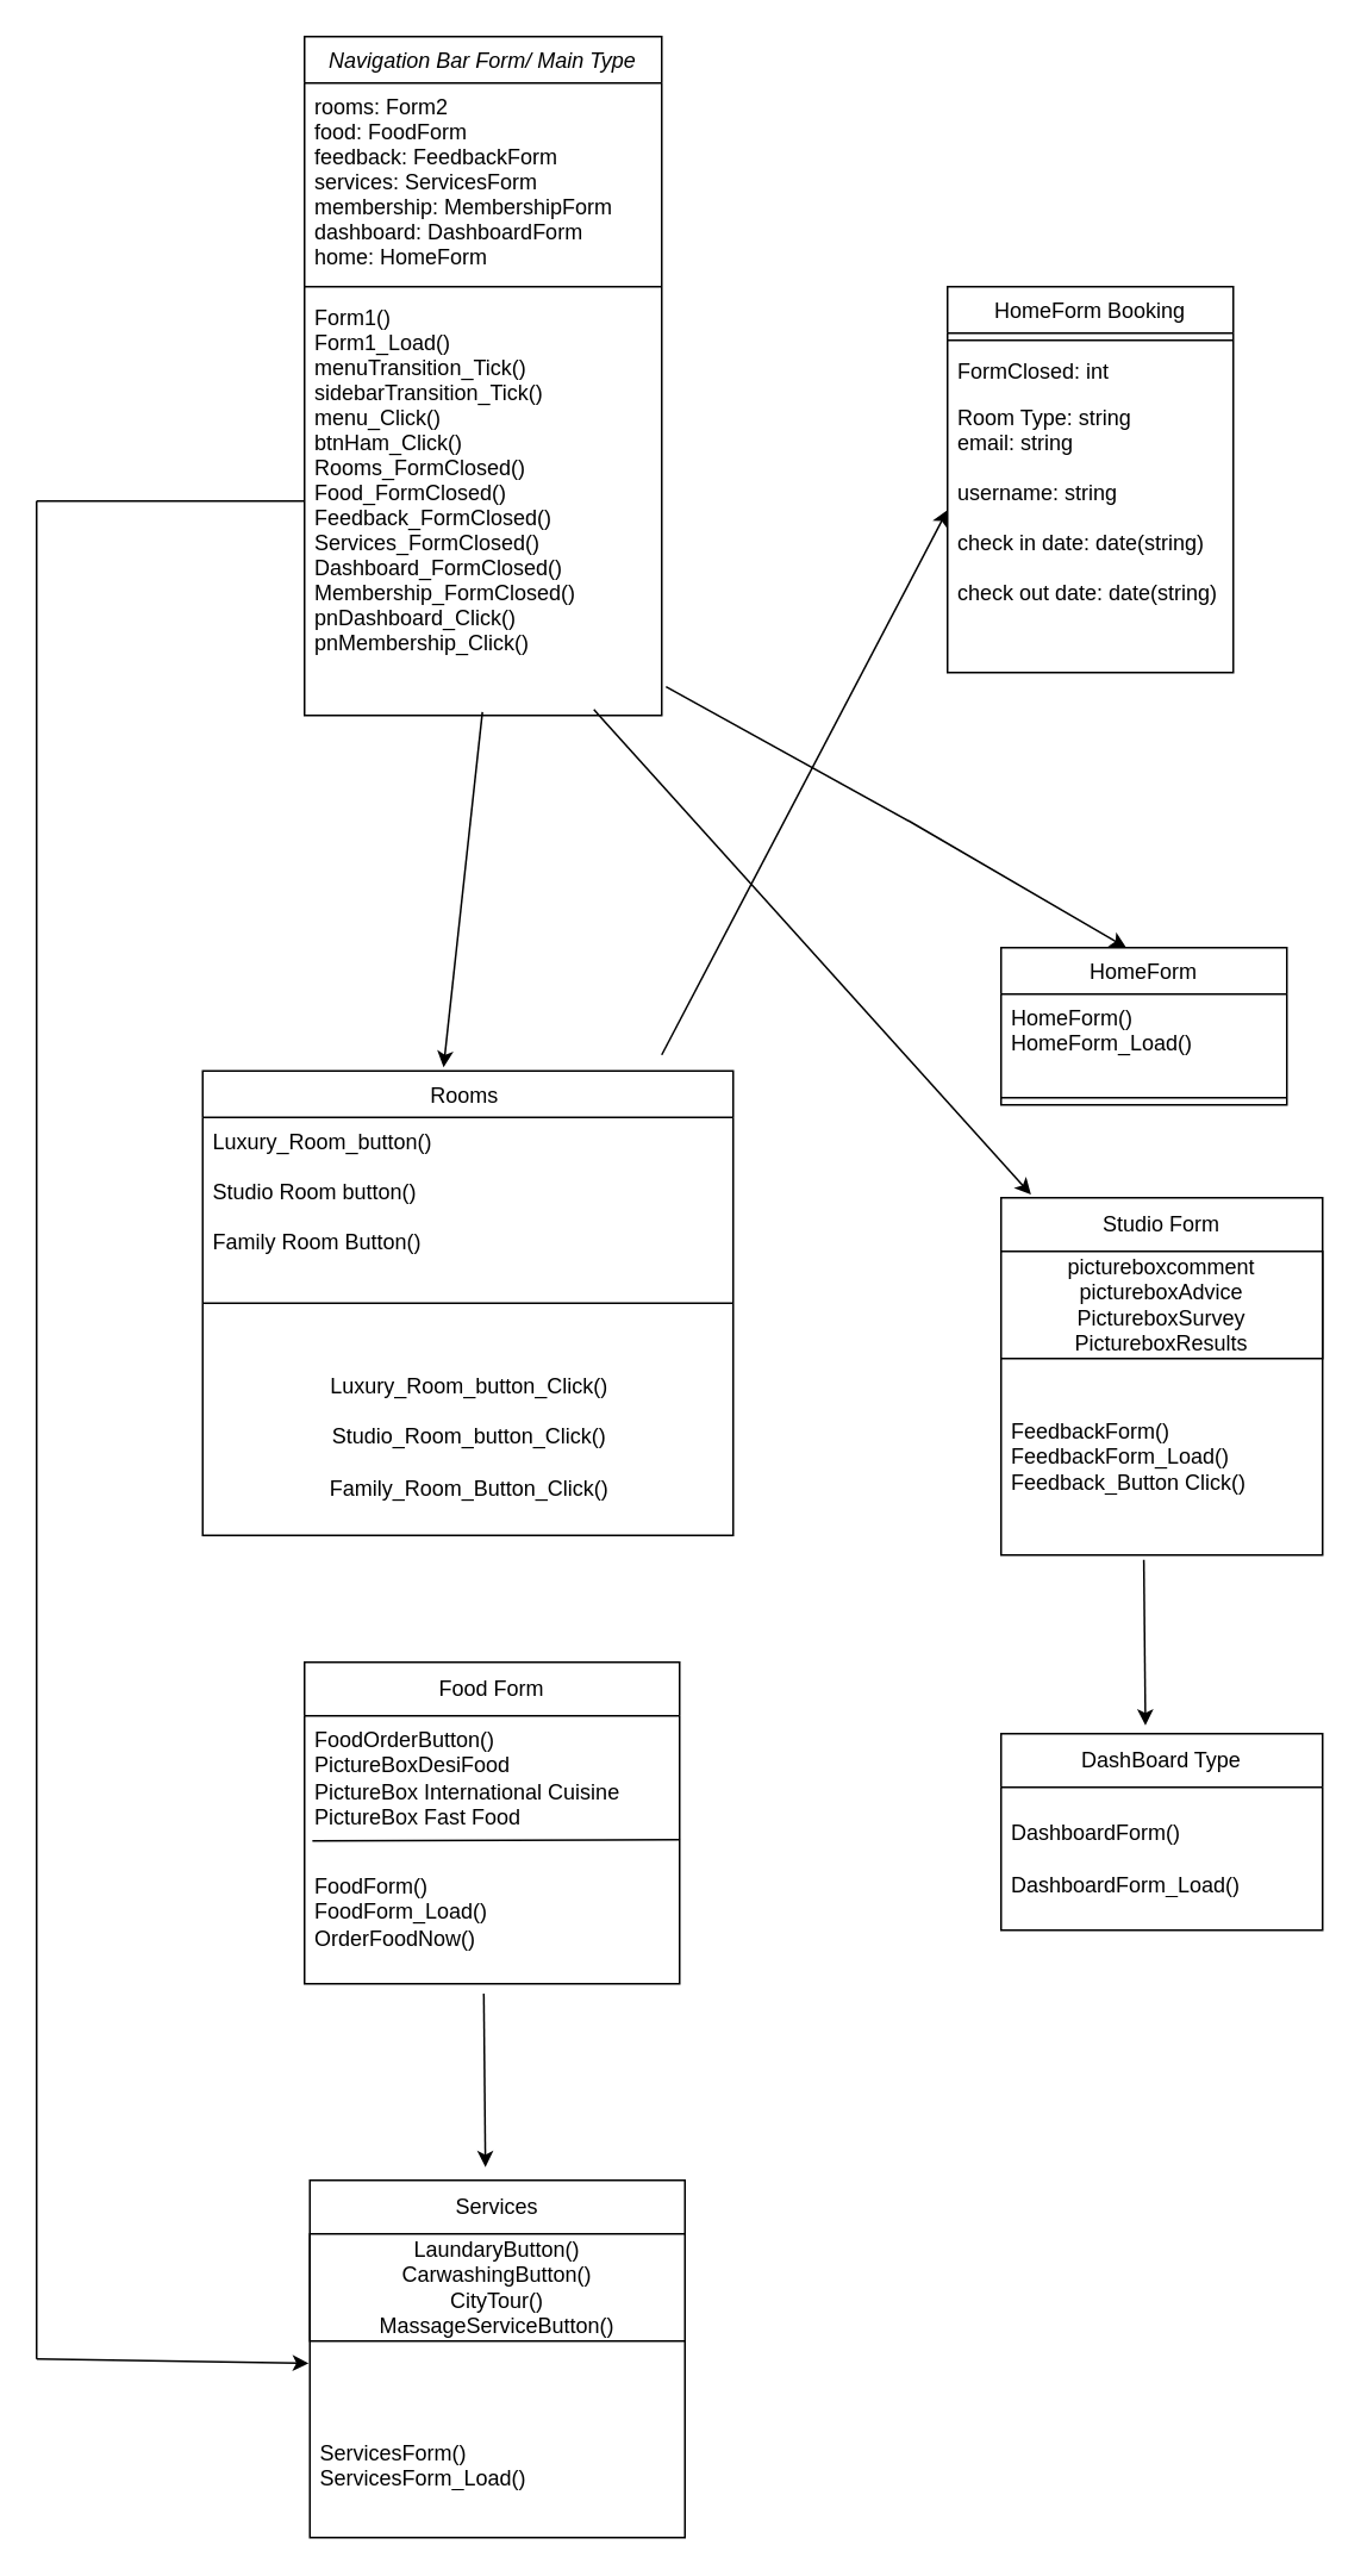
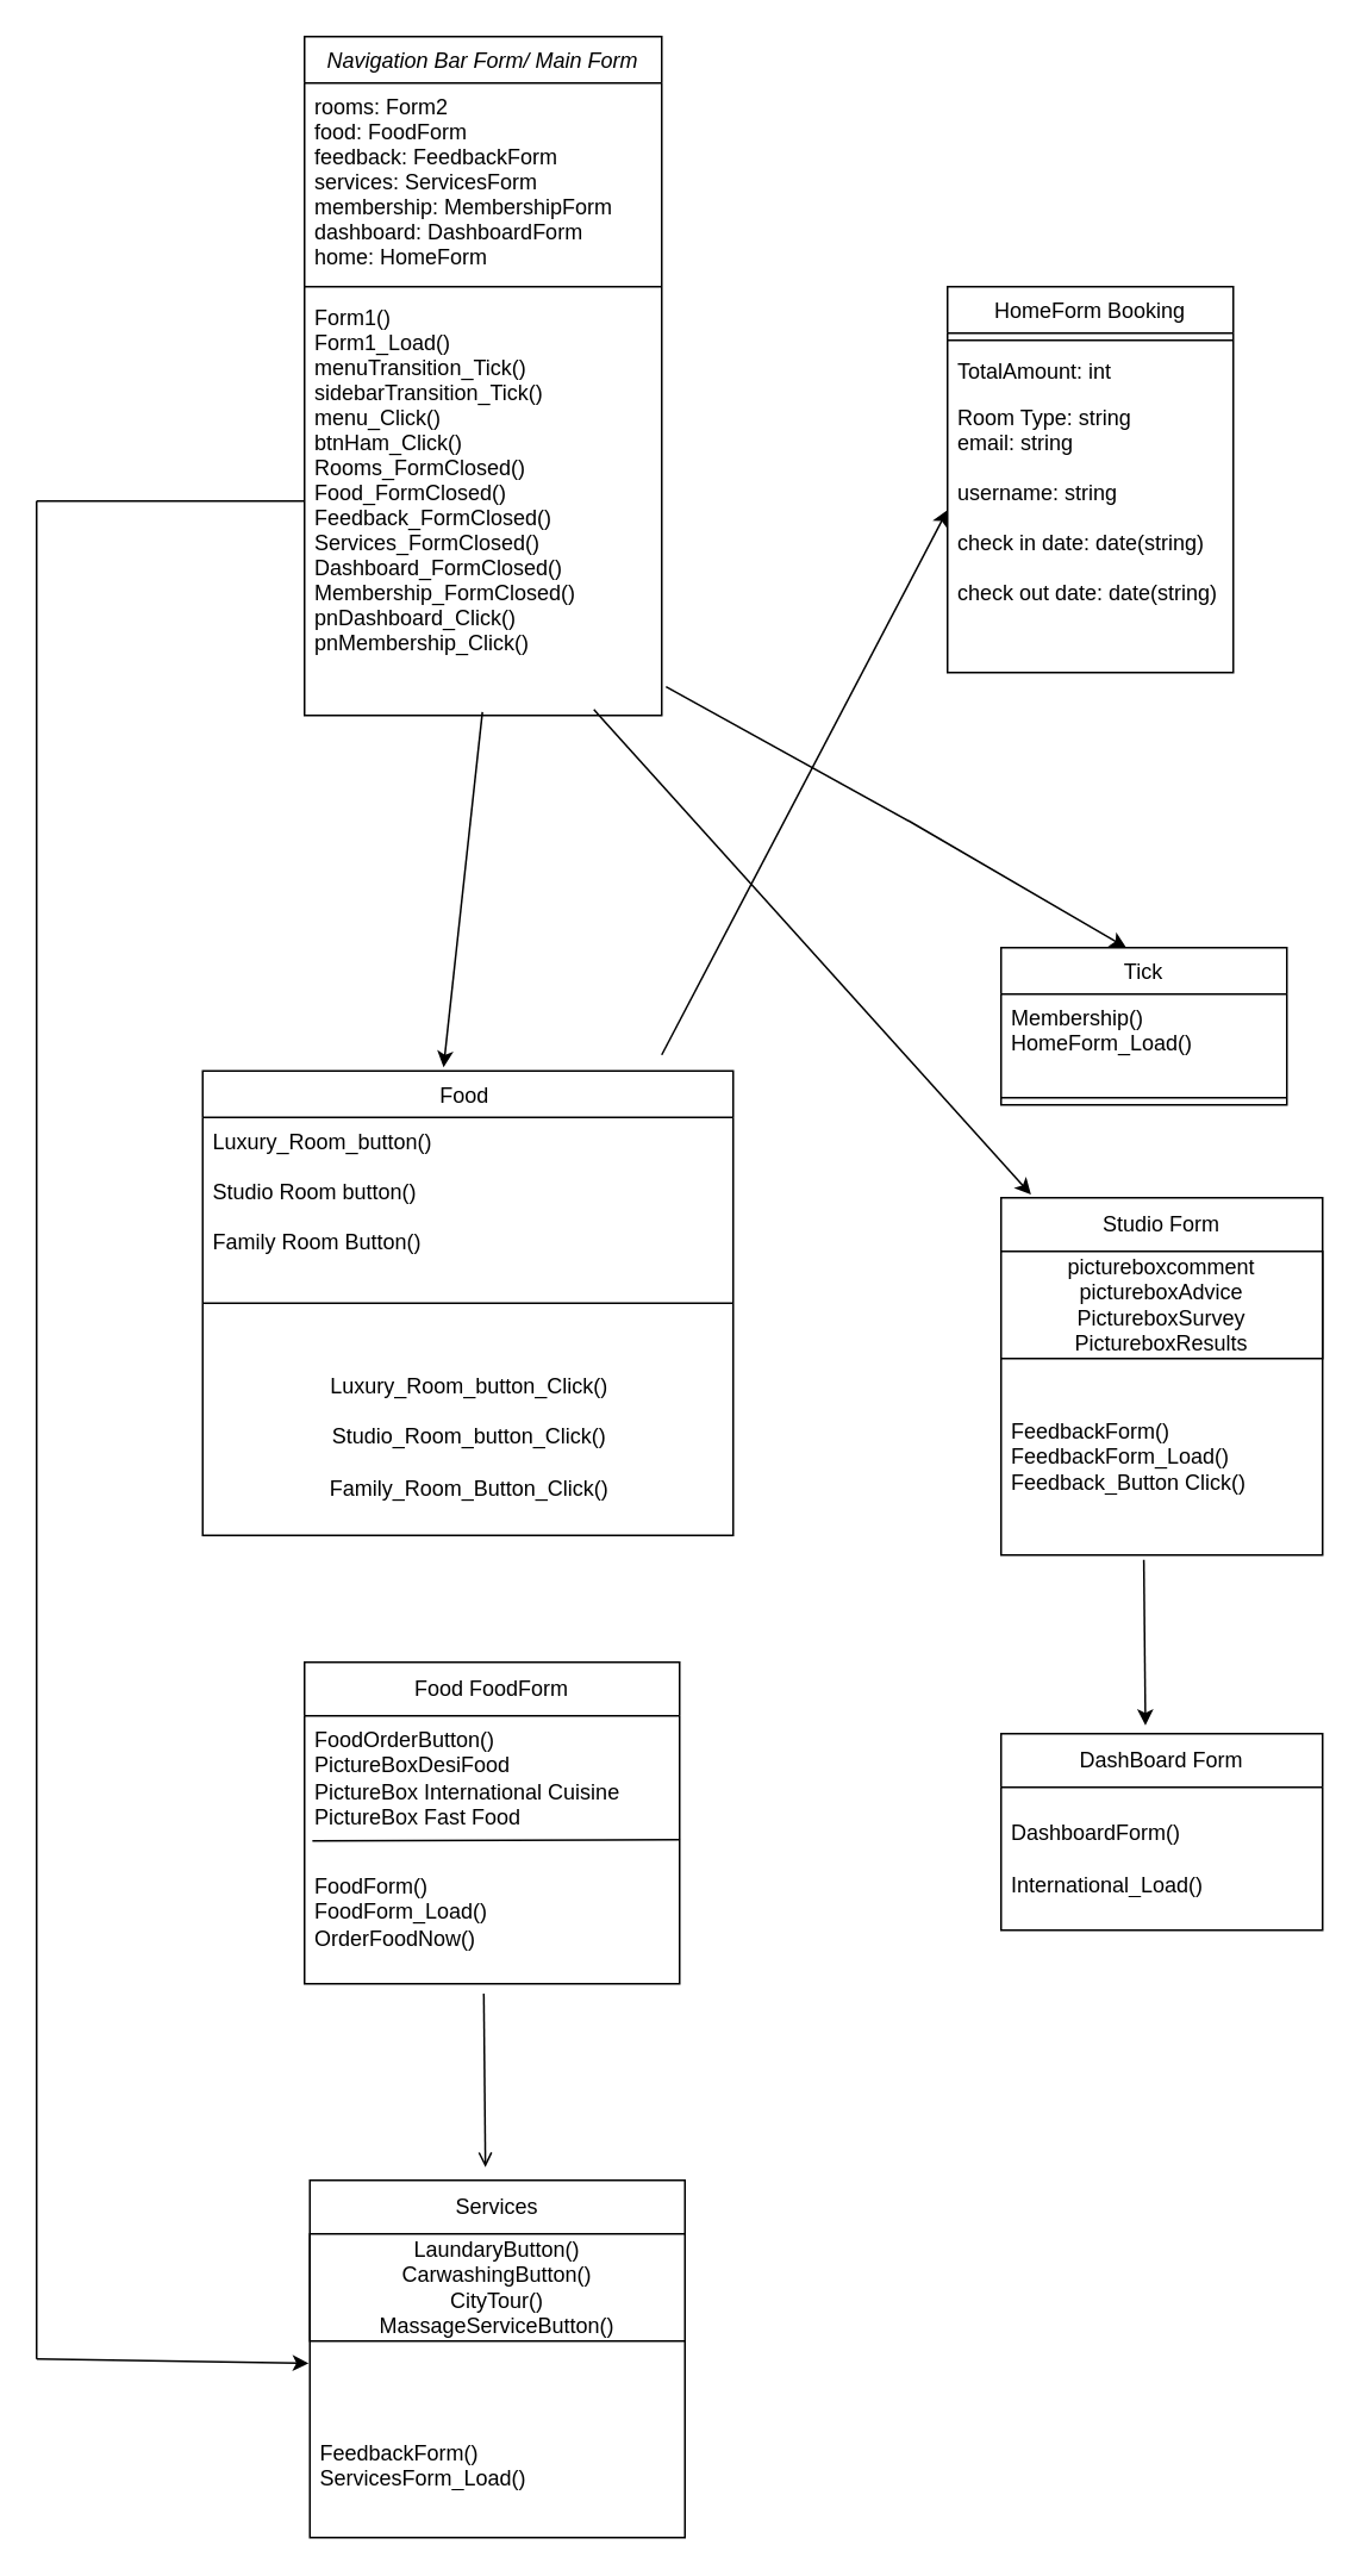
- <mxCell id="2" value="Navigation Bar Form/ Main Type" style="swimlane;fontStyle=2;align=center;verticalAlign=top;childLayout=stackLayout;horizontal=1;startSize=26;horizontalStack=0;resizeParent=1;resizeLast=0;collapsible=1;marginBottom=0;rounded=0;shadow=0;strokeWidth=1;" parent="1" vertex="1"><mxGeometry x="170" y="20" width="200" height="380" as="geometry"><mxRectangle x="230" y="140" width="160" height="26" as="alternateBounds" /></mxGeometry></mxCell>
+ <mxCell id="2" value="Navigation Bar Form/ Main Form" style="swimlane;fontStyle=2;align=center;verticalAlign=top;childLayout=stackLayout;horizontal=1;startSize=26;horizontalStack=0;resizeParent=1;resizeLast=0;collapsible=1;marginBottom=0;rounded=0;shadow=0;strokeWidth=1;" parent="1" vertex="1"><mxGeometry x="170" y="20" width="200" height="380" as="geometry"><mxRectangle x="230" y="140" width="160" height="26" as="alternateBounds" /></mxGeometry></mxCell>
- <mxCell id="15" value="FormClosed: int" style="text;align=left;verticalAlign=top;spacingLeft=4;spacingRight=4;overflow=hidden;rotatable=0;points=[[0,0.5],[1,0.5]];portConstraint=eastwest;" parent="13" vertex="1"><mxGeometry y="34" width="160" height="26" as="geometry" /></mxCell>
+ <mxCell id="15" value="TotalAmount: int" style="text;align=left;verticalAlign=top;spacingLeft=4;spacingRight=4;overflow=hidden;rotatable=0;points=[[0,0.5],[1,0.5]];portConstraint=eastwest;" parent="13" vertex="1"><mxGeometry y="34" width="160" height="26" as="geometry" /></mxCell>
- <mxCell id="10" value="HomeForm" style="swimlane;fontStyle=0;align=center;verticalAlign=top;childLayout=stackLayout;horizontal=1;startSize=26;horizontalStack=0;resizeParent=1;resizeLast=0;collapsible=1;marginBottom=0;rounded=0;shadow=0;strokeWidth=1;" parent="1" vertex="1"><mxGeometry x="560" y="530" width="160" height="88" as="geometry"><mxRectangle x="340" y="380" width="170" height="26" as="alternateBounds" /></mxGeometry></mxCell>
+ <mxCell id="10" value="Tick" style="swimlane;fontStyle=0;align=center;verticalAlign=top;childLayout=stackLayout;horizontal=1;startSize=26;horizontalStack=0;resizeParent=1;resizeLast=0;collapsible=1;marginBottom=0;rounded=0;shadow=0;strokeWidth=1;" parent="1" vertex="1"><mxGeometry x="560" y="530" width="160" height="88" as="geometry"><mxRectangle x="340" y="380" width="170" height="26" as="alternateBounds" /></mxGeometry></mxCell>
- <mxCell id="11" value="HomeForm()&#10;HomeForm_Load()" style="text;align=left;verticalAlign=top;spacingLeft=4;spacingRight=4;overflow=hidden;rotatable=0;points=[[0,0.5],[1,0.5]];portConstraint=eastwest;" parent="10" vertex="1"><mxGeometry y="26" width="160" height="54" as="geometry" /></mxCell>
+ <mxCell id="11" value="Membership()&#10;HomeForm_Load()" style="text;align=left;verticalAlign=top;spacingLeft=4;spacingRight=4;overflow=hidden;rotatable=0;points=[[0,0.5],[1,0.5]];portConstraint=eastwest;" parent="10" vertex="1"><mxGeometry y="26" width="160" height="54" as="geometry" /></mxCell>
- <mxCell id="6" value="Rooms " style="swimlane;fontStyle=0;align=center;verticalAlign=top;childLayout=stackLayout;horizontal=1;startSize=26;horizontalStack=0;resizeParent=1;resizeLast=0;collapsible=1;marginBottom=0;rounded=0;shadow=0;strokeWidth=1;" parent="1" vertex="1"><mxGeometry x="113" y="599" width="297" height="260" as="geometry"><mxRectangle x="130" y="380" width="160" height="26" as="alternateBounds" /></mxGeometry></mxCell>
+ <mxCell id="6" value="Food " style="swimlane;fontStyle=0;align=center;verticalAlign=top;childLayout=stackLayout;horizontal=1;startSize=26;horizontalStack=0;resizeParent=1;resizeLast=0;collapsible=1;marginBottom=0;rounded=0;shadow=0;strokeWidth=1;" parent="1" vertex="1"><mxGeometry x="113" y="599" width="297" height="260" as="geometry"><mxRectangle x="130" y="380" width="160" height="26" as="alternateBounds" /></mxGeometry></mxCell>
- <mxCell id="18" value="&lt;div style=&quot;text-align: left;&quot;&gt;Food Form&lt;/div&gt;" style="swimlane;fontStyle=0;childLayout=stackLayout;horizontal=1;startSize=30;horizontalStack=0;resizeParent=1;resizeParentMax=0;resizeLast=0;collapsible=1;marginBottom=0;whiteSpace=wrap;html=1;" parent="1" vertex="1"><mxGeometry x="170" y="930" width="210" height="180" as="geometry" /></mxCell>
+ <mxCell id="18" value="&lt;div style=&quot;text-align: left;&quot;&gt;Food FoodForm&lt;/div&gt;" style="swimlane;fontStyle=0;childLayout=stackLayout;horizontal=1;startSize=30;horizontalStack=0;resizeParent=1;resizeParentMax=0;resizeLast=0;collapsible=1;marginBottom=0;whiteSpace=wrap;html=1;" parent="1" vertex="1"><mxGeometry x="170" y="930" width="210" height="180" as="geometry" /></mxCell>
- <mxCell id="29" value="DashBoard Type" style="swimlane;fontStyle=0;childLayout=stackLayout;horizontal=1;startSize=30;horizontalStack=0;resizeParent=1;resizeParentMax=0;resizeLast=0;collapsible=1;marginBottom=0;whiteSpace=wrap;html=1;" parent="1" vertex="1"><mxGeometry x="560" y="970" width="180" height="110" as="geometry" /></mxCell>
+ <mxCell id="29" value="DashBoard Form" style="swimlane;fontStyle=0;childLayout=stackLayout;horizontal=1;startSize=30;horizontalStack=0;resizeParent=1;resizeParentMax=0;resizeLast=0;collapsible=1;marginBottom=0;whiteSpace=wrap;html=1;" parent="1" vertex="1"><mxGeometry x="560" y="970" width="180" height="110" as="geometry" /></mxCell>
- <mxCell id="30" value="DashboardForm()&lt;br&gt;&lt;br&gt;DashboardForm_Load()" style="text;strokeColor=none;fillColor=none;align=left;verticalAlign=middle;spacingLeft=4;spacingRight=4;overflow=hidden;points=[[0,0.5],[1,0.5]];portConstraint=eastwest;rotatable=0;whiteSpace=wrap;html=1;" parent="29" vertex="1"><mxGeometry y="30" width="180" height="80" as="geometry" /></mxCell>
+ <mxCell id="30" value="DashboardForm()&lt;br&gt;&lt;br&gt;International_Load()" style="text;strokeColor=none;fillColor=none;align=left;verticalAlign=middle;spacingLeft=4;spacingRight=4;overflow=hidden;points=[[0,0.5],[1,0.5]];portConstraint=eastwest;rotatable=0;whiteSpace=wrap;html=1;" parent="29" vertex="1"><mxGeometry y="30" width="180" height="80" as="geometry" /></mxCell>
- <mxCell id="25" value="" style="endArrow=classic;html=1;rounded=0;exitX=0.478;exitY=1.069;exitDx=0;exitDy=0;exitPerimeter=0;entryX=0.468;entryY=-0.037;entryDx=0;entryDy=0;entryPerimeter=0;" parent="1" source="20" target="22" edge="1"><mxGeometry width="50" height="50" relative="1" as="geometry"><mxPoint x="290" y="1240" as="sourcePoint" /><mxPoint x="340" y="1190" as="targetPoint" /></mxGeometry></mxCell>
+ <mxCell id="25" value="" style="endArrow=open;html=1;rounded=0;exitX=0.478;exitY=1.069;exitDx=0;exitDy=0;exitPerimeter=0;entryX=0.468;entryY=-0.037;entryDx=0;entryDy=0;entryPerimeter=0;" parent="1" source="20" target="22" edge="1"><mxGeometry width="50" height="50" relative="1" as="geometry"><mxPoint x="290" y="1240" as="sourcePoint" /><mxPoint x="340" y="1190" as="targetPoint" /></mxGeometry></mxCell>
- <mxCell id="24" value="&lt;br&gt;&lt;br&gt;ServicesForm()&lt;br&gt;ServicesForm_Load()" style="text;strokeColor=none;fillColor=none;align=left;verticalAlign=middle;spacingLeft=4;spacingRight=4;overflow=hidden;points=[[0,0.5],[1,0.5]];portConstraint=eastwest;rotatable=0;whiteSpace=wrap;html=1;" parent="22" vertex="1"><mxGeometry y="90" width="210" height="110" as="geometry" /></mxCell>
+ <mxCell id="24" value="&lt;br&gt;&lt;br&gt;FeedbackForm()&lt;br&gt;ServicesForm_Load()" style="text;strokeColor=none;fillColor=none;align=left;verticalAlign=middle;spacingLeft=4;spacingRight=4;overflow=hidden;points=[[0,0.5],[1,0.5]];portConstraint=eastwest;rotatable=0;whiteSpace=wrap;html=1;" parent="22" vertex="1"><mxGeometry y="90" width="210" height="110" as="geometry" /></mxCell>
